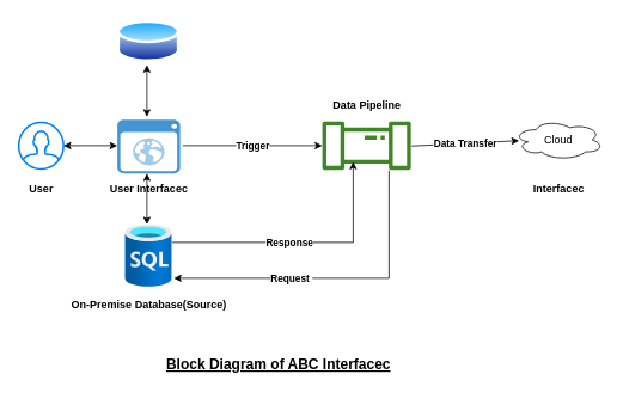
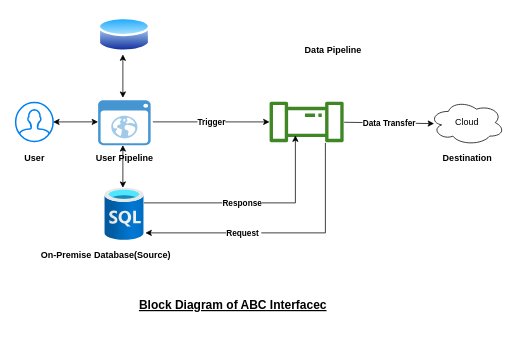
- <mxCell id="13" value="&lt;b&gt;Data Pipeline&lt;/b&gt;" style="text;html=1;align=center;verticalAlign=middle;resizable=0;points=[];autosize=1;strokeColor=none;fillColor=none;" vertex="1" parent="1"><mxGeometry x="363" y="107" width="90" height="20" as="geometry" /></mxCell>
+ <mxCell id="13" value="&lt;b&gt;Data Pipeline&lt;/b&gt;" style="text;html=1;align=center;verticalAlign=middle;resizable=0;points=[];autosize=1;strokeColor=none;fillColor=none;" vertex="1" parent="1"><mxGeometry x="398" y="57" width="90" height="20" as="geometry" /></mxCell>
- <mxCell id="5" value="Cloud" style="ellipse;shape=cloud;whiteSpace=wrap;html=1;align=center;" vertex="1" parent="1"><mxGeometry x="572" y="133" width="100" height="45" as="geometry" /></mxCell>
+ <mxCell id="5" value="Cloud" style="ellipse;shape=cloud;whiteSpace=wrap;html=1;align=center;" vertex="1" parent="1"><mxGeometry x="572" y="133" width="100" height="60" as="geometry" /></mxCell>
- <mxCell id="14" value="&lt;b&gt;Interfacec&lt;/b&gt;" style="text;html=1;align=center;verticalAlign=middle;resizable=0;points=[];autosize=1;strokeColor=none;fillColor=none;" vertex="1" parent="1"><mxGeometry x="582" y="200" width="80" height="20" as="geometry" /></mxCell>
+ <mxCell id="14" value="&lt;b&gt;Destination&lt;/b&gt;" style="text;html=1;align=center;verticalAlign=middle;resizable=0;points=[];autosize=1;strokeColor=none;fillColor=none;" vertex="1" parent="1"><mxGeometry x="582" y="200" width="80" height="20" as="geometry" /></mxCell>
- <mxCell id="15" value="&lt;b&gt;User Interfacec&lt;/b&gt;" style="text;html=1;align=center;verticalAlign=middle;resizable=0;points=[];autosize=1;strokeColor=none;fillColor=none;" vertex="1" parent="1"><mxGeometry x="115" y="201" width="100" height="20" as="geometry" /></mxCell>
+ <mxCell id="15" value="&lt;b&gt;User Pipeline&lt;/b&gt;" style="text;html=1;align=center;verticalAlign=middle;resizable=0;points=[];autosize=1;strokeColor=none;fillColor=none;" vertex="1" parent="1"><mxGeometry x="115" y="201" width="100" height="20" as="geometry" /></mxCell>
- <mxCell id="12" value="&lt;b&gt;On-Premise Database(Source)&lt;/b&gt;" style="text;html=1;align=center;verticalAlign=middle;resizable=0;points=[];autosize=1;strokeColor=none;fillColor=none;" vertex="1" parent="1"><mxGeometry x="70" y="330" width="190" height="20" as="geometry" /></mxCell>
+ <mxCell id="12" value="&lt;b&gt;On-Premise Database(Source)&lt;/b&gt;" style="text;html=1;align=center;verticalAlign=middle;resizable=0;points=[];autosize=1;strokeColor=none;fillColor=none;" vertex="1" parent="1"><mxGeometry x="45" y="330" width="190" height="20" as="geometry" /></mxCell>
